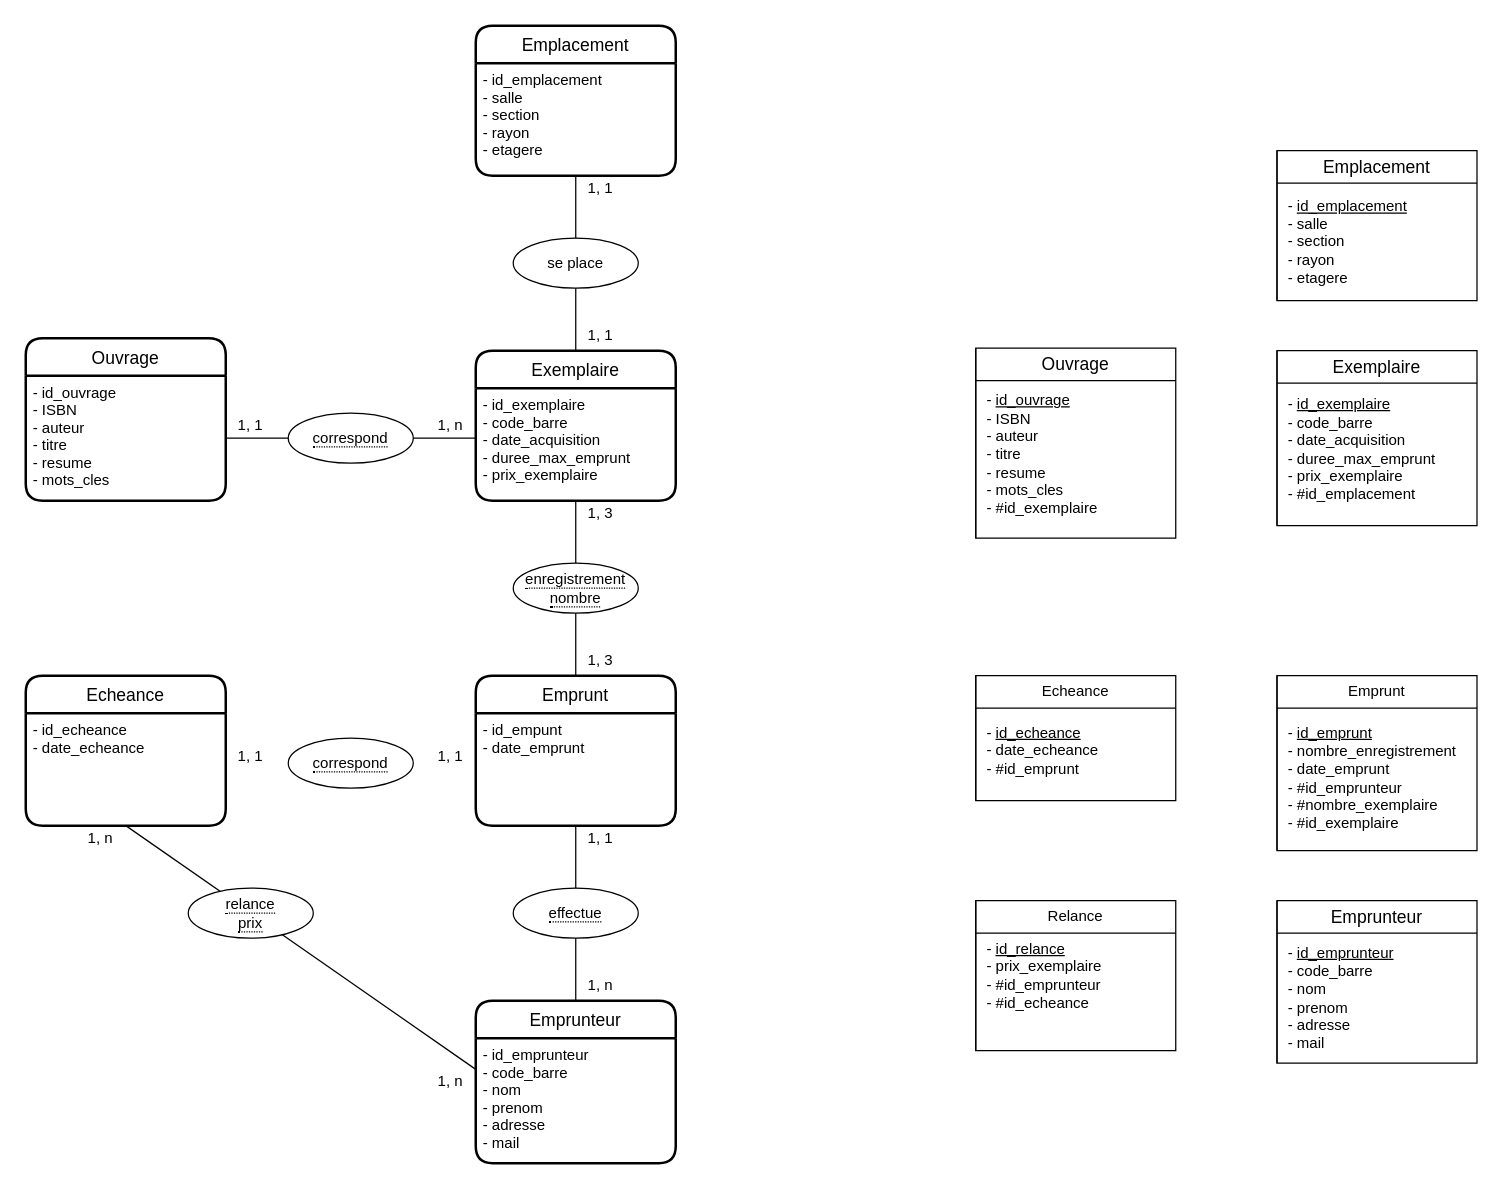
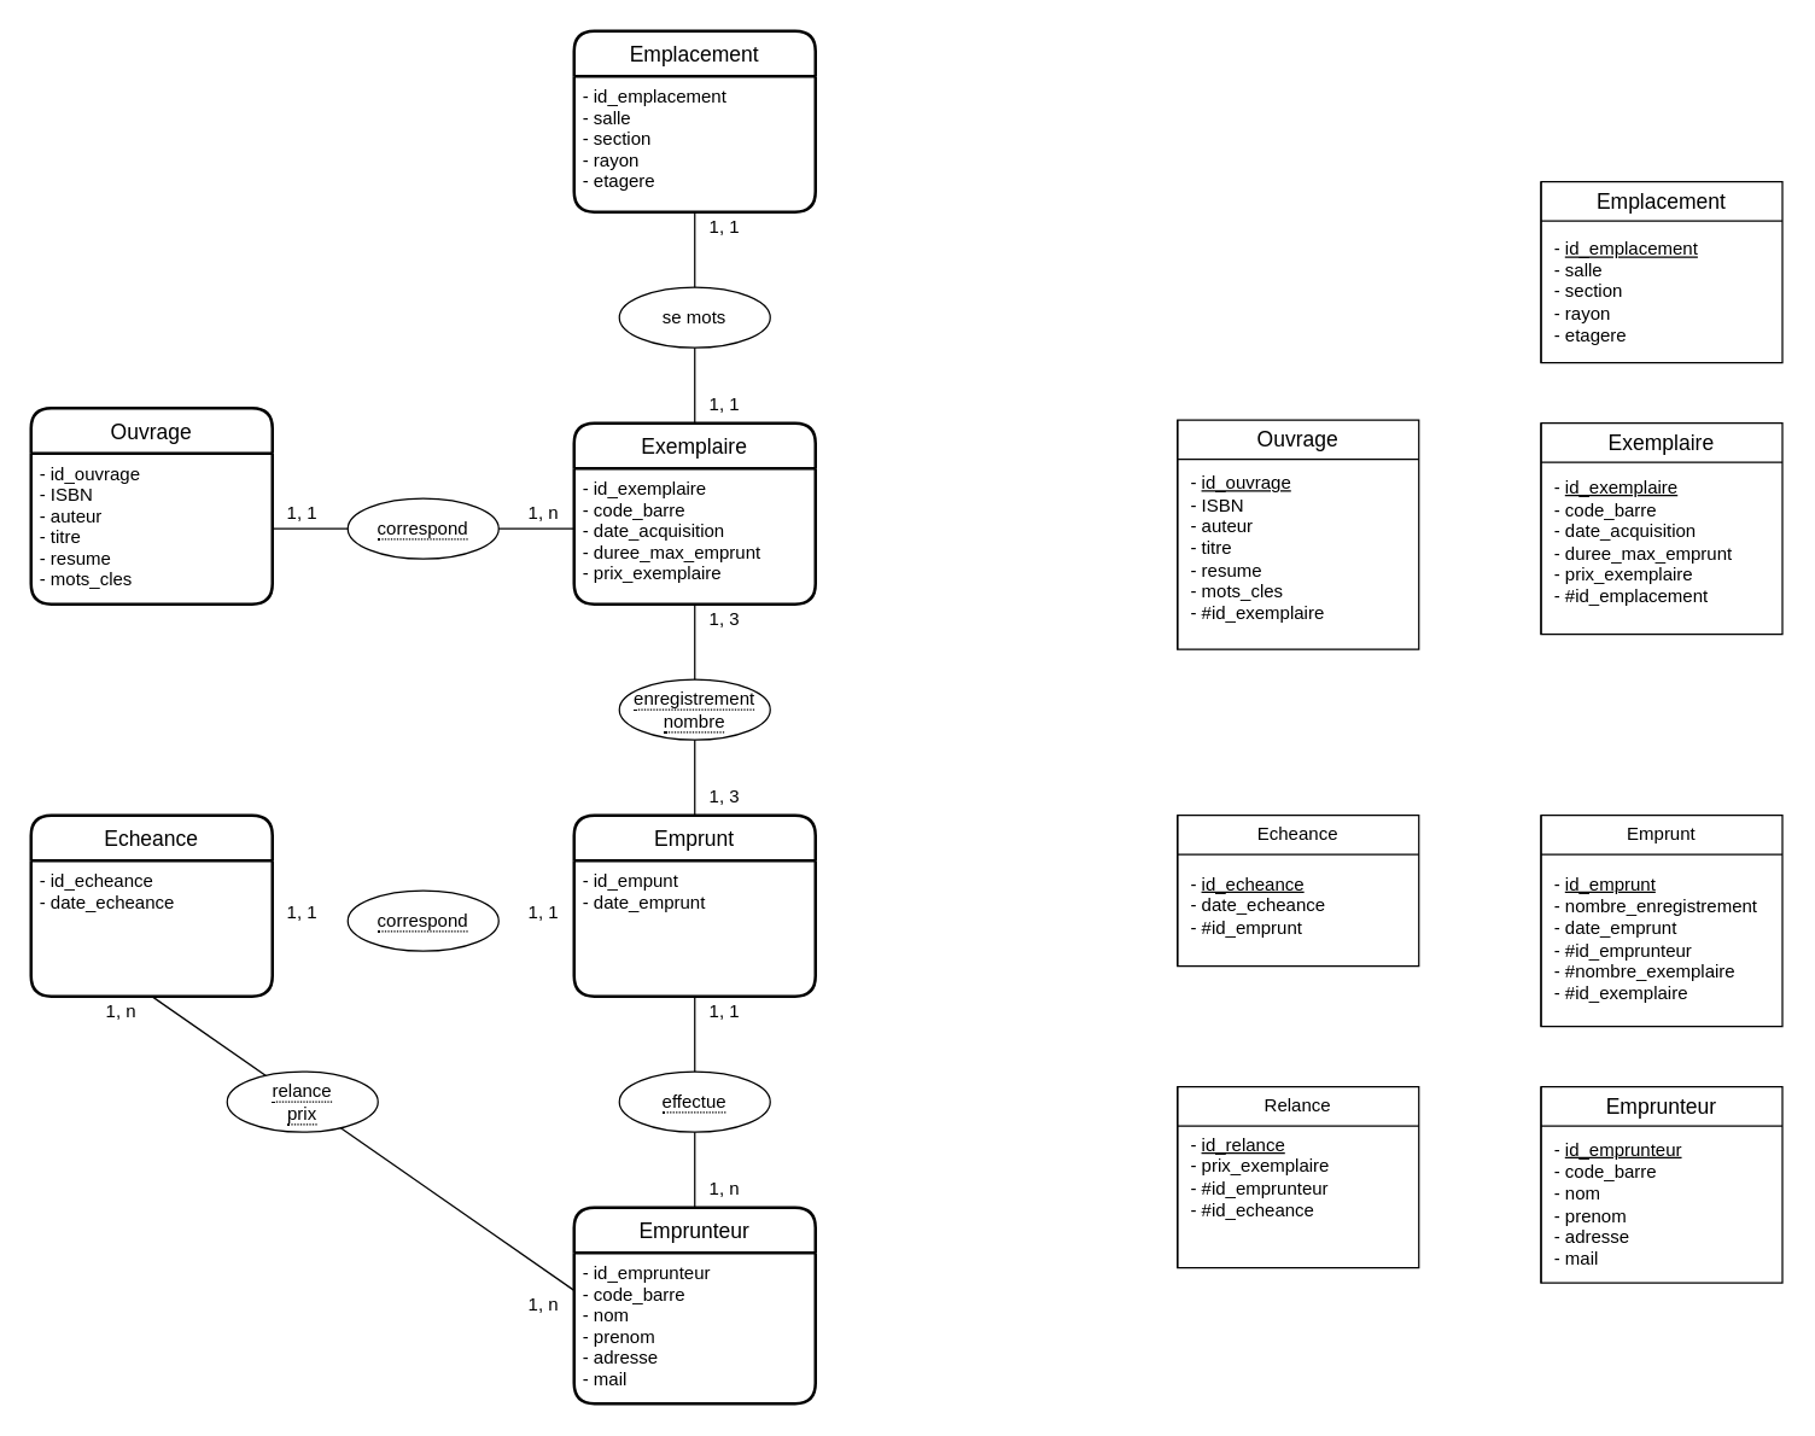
- <mxCell id="25" value="se place" style="ellipse;whiteSpace=wrap;html=1;align=center;" parent="1" vertex="1"><mxGeometry x="410" y="190" width="100" height="40" as="geometry" /></mxCell>
+ <mxCell id="25" value="se mots" style="ellipse;whiteSpace=wrap;html=1;align=center;" parent="1" vertex="1"><mxGeometry x="410" y="190" width="100" height="40" as="geometry" /></mxCell>
